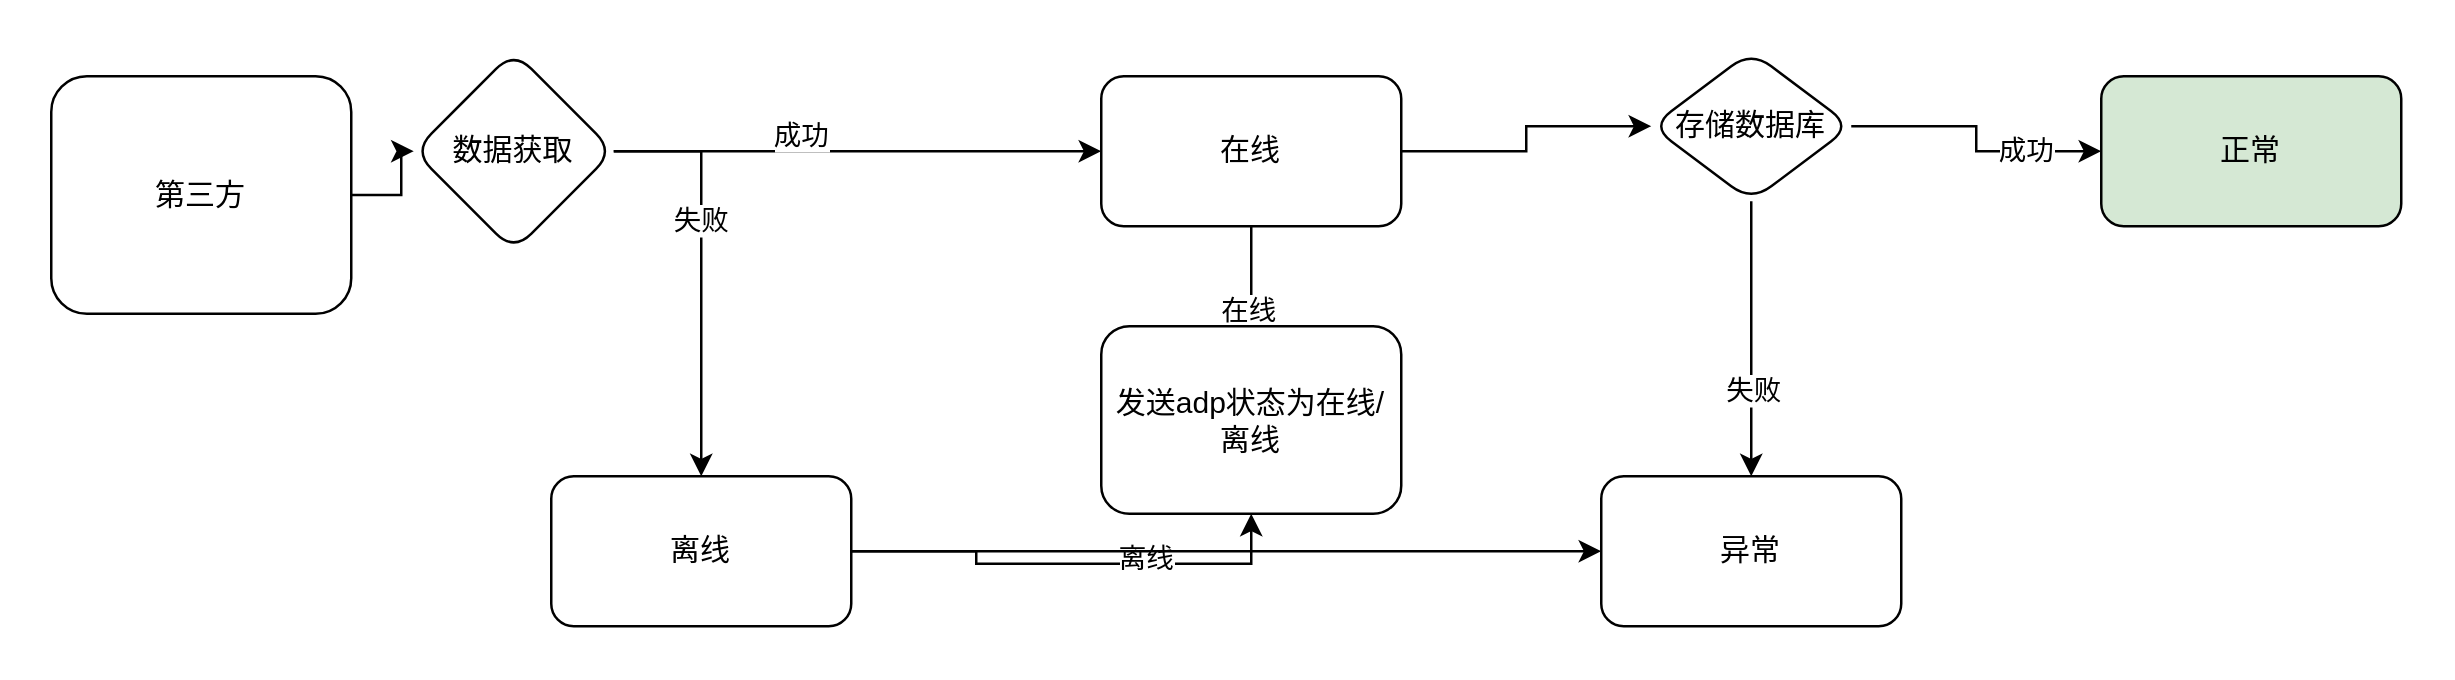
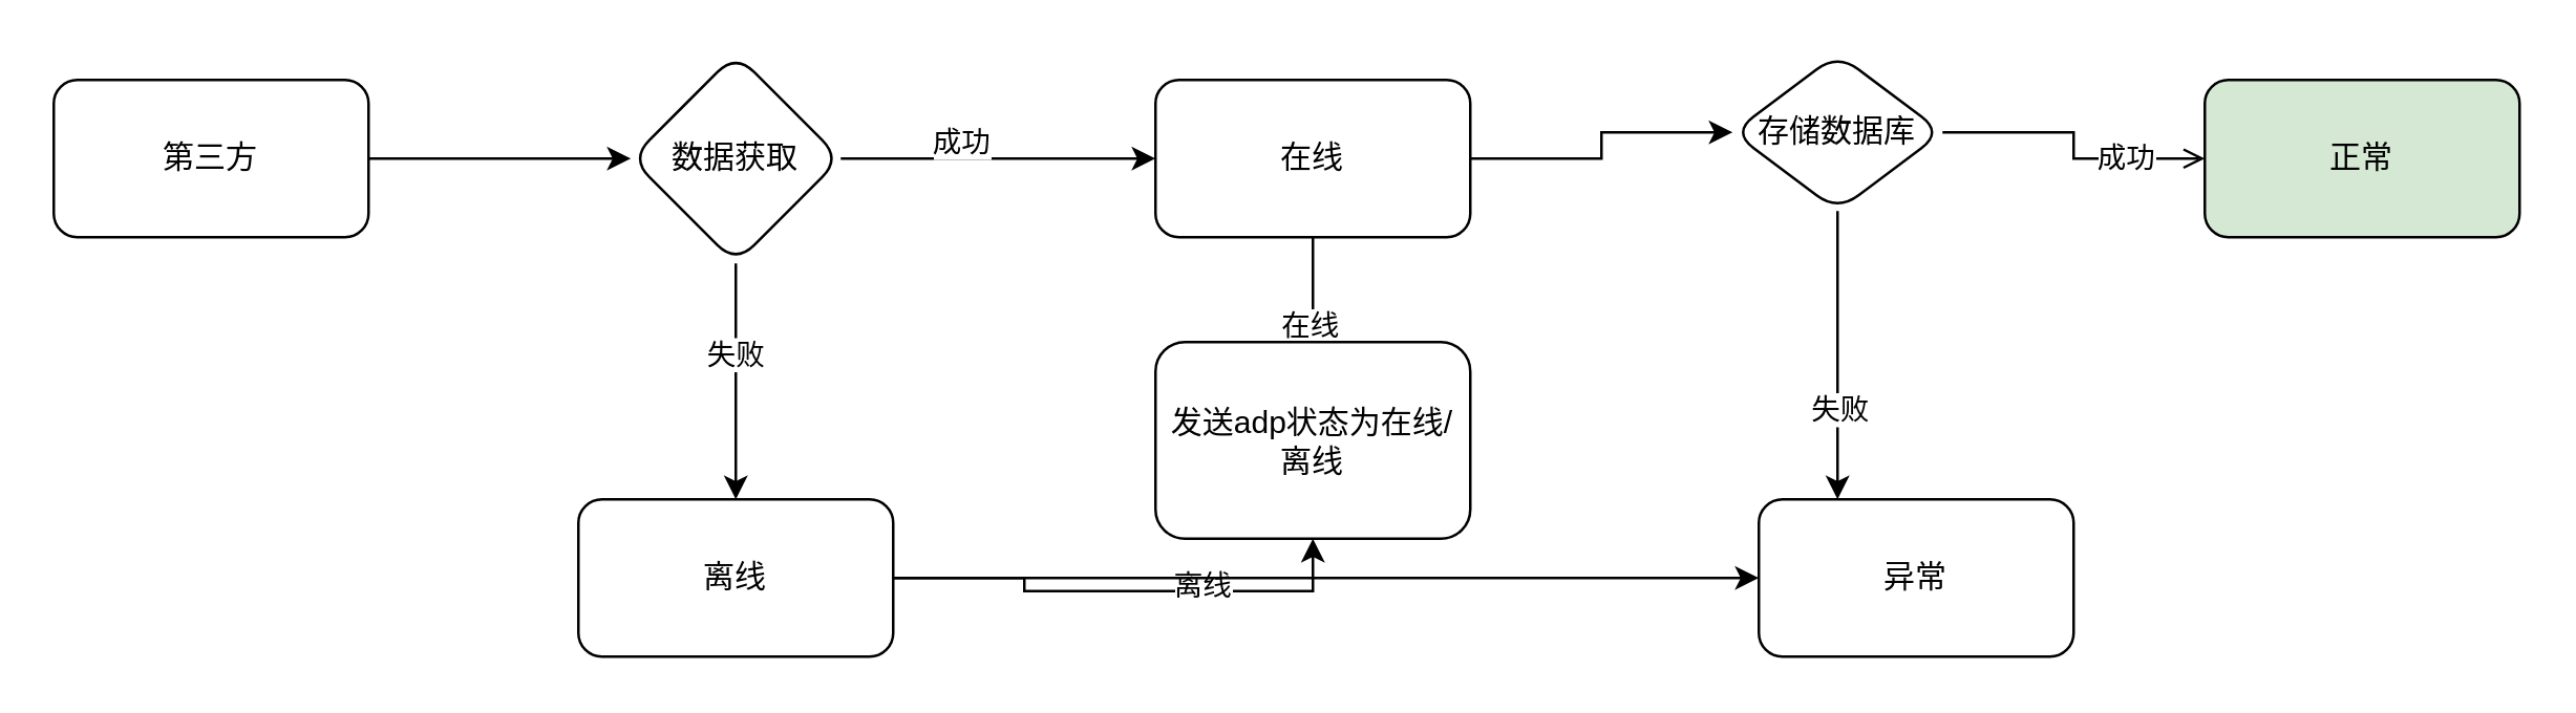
- <mxCell id="8" value="数据获取" style="rhombus;whiteSpace=wrap;html=1;rounded=1;" vertex="1" parent="1"><mxGeometry x="165" y="20" width="80" height="80" as="geometry" /></mxCell>
+ <mxCell id="8" value="数据获取" style="rhombus;whiteSpace=wrap;html=1;rounded=1;" vertex="1" parent="1"><mxGeometry x="240" y="20" width="80" height="80" as="geometry" /></mxCell>
- <mxCell id="18" value="" style="edgeStyle=orthogonalEdgeStyle;rounded=0;orthogonalLoop=1;jettySize=auto;html=1;" edge="1" parent="1" source="22" target="23"><mxGeometry relative="1" as="geometry" /></mxCell>
+ <mxCell id="18" value="" style="edgeStyle=orthogonalEdgeStyle;rounded=0;orthogonalLoop=1;jettySize=auto;html=1;endArrow=open;" edge="1" parent="1" source="22" target="23"><mxGeometry relative="1" as="geometry" /></mxCell>
- <mxCell id="3" value="第三方" style="rounded=1;whiteSpace=wrap;html=1;" vertex="1" parent="1"><mxGeometry x="20" y="30" width="120" height="95" as="geometry" /></mxCell>
+ <mxCell id="3" value="第三方" style="rounded=1;whiteSpace=wrap;html=1;" vertex="1" parent="1"><mxGeometry x="20" y="30" width="120" height="60" as="geometry" /></mxCell>
- <mxCell id="24" value="异常" style="whiteSpace=wrap;html=1;rounded=1;" vertex="1" parent="1"><mxGeometry x="640" y="190" width="120" height="60" as="geometry" /></mxCell>
+ <mxCell id="24" value="异常" style="whiteSpace=wrap;html=1;rounded=1;" vertex="1" parent="1"><mxGeometry x="670" y="190" width="120" height="60" as="geometry" /></mxCell>
